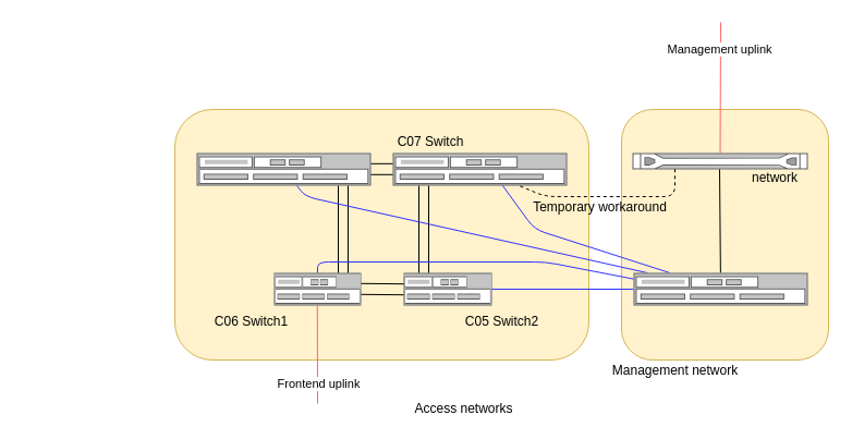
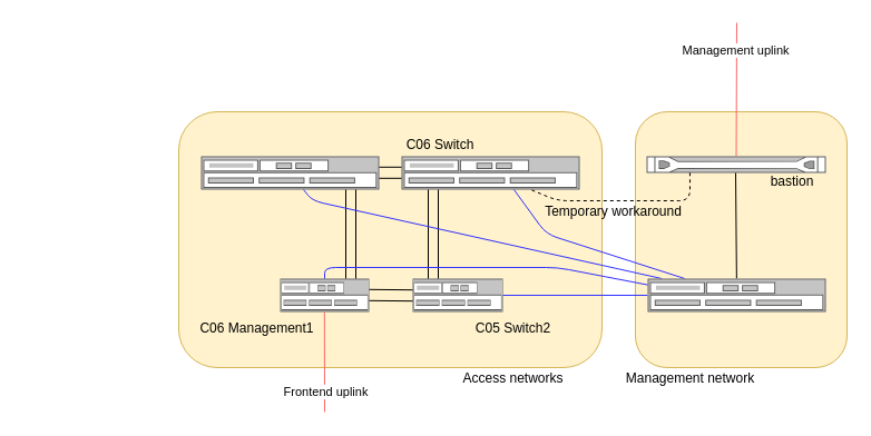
- <mxCell id="7" value="C07 Switch" style="text;html=1;strokeColor=none;fillColor=none;align=center;verticalAlign=middle;whiteSpace=wrap;rounded=0;" vertex="1" parent="1"><mxGeometry x="360" y="120" width="70" height="20" as="geometry" /></mxCell>
+ <mxCell id="7" value="C06 Switch" style="text;html=1;strokeColor=none;fillColor=none;align=center;verticalAlign=middle;whiteSpace=wrap;rounded=0;" vertex="1" parent="1"><mxGeometry x="360" y="120" width="70" height="20" as="geometry" /></mxCell>
- <mxCell id="22" value="network" style="text;html=1;strokeColor=none;fillColor=none;align=center;verticalAlign=middle;whiteSpace=wrap;rounded=0;" vertex="1" parent="1"><mxGeometry x="681" y="155" width="60" height="15" as="geometry" /></mxCell>
+ <mxCell id="22" value="bastion" style="text;html=1;strokeColor=none;fillColor=none;align=center;verticalAlign=middle;whiteSpace=wrap;rounded=0;" vertex="1" parent="1"><mxGeometry x="681" y="155" width="60" height="15" as="geometry" /></mxCell>
- <mxCell id="9" value="C06 Switch1" style="text;html=1;strokeColor=none;fillColor=none;align=center;verticalAlign=middle;whiteSpace=wrap;rounded=0;" vertex="1" parent="1"><mxGeometry x="171" y="280" width="119" height="30" as="geometry" /></mxCell>
+ <mxCell id="9" value="C06 Management1" style="text;html=1;strokeColor=none;fillColor=none;align=center;verticalAlign=middle;whiteSpace=wrap;rounded=0;" vertex="1" parent="1"><mxGeometry x="171" y="280" width="119" height="30" as="geometry" /></mxCell>
- <mxCell id="21" value="Access networks" style="text;html=1;strokeColor=none;fillColor=none;align=center;verticalAlign=middle;whiteSpace=wrap;rounded=0;" vertex="1" parent="1"><mxGeometry x="346" y="365" width="159" height="20" as="geometry" /></mxCell>
+ <mxCell id="21" value="Access networks" style="text;html=1;strokeColor=none;fillColor=none;align=center;verticalAlign=middle;whiteSpace=wrap;rounded=0;" vertex="1" parent="1"><mxGeometry x="381" y="330" width="159" height="20" as="geometry" /></mxCell>
